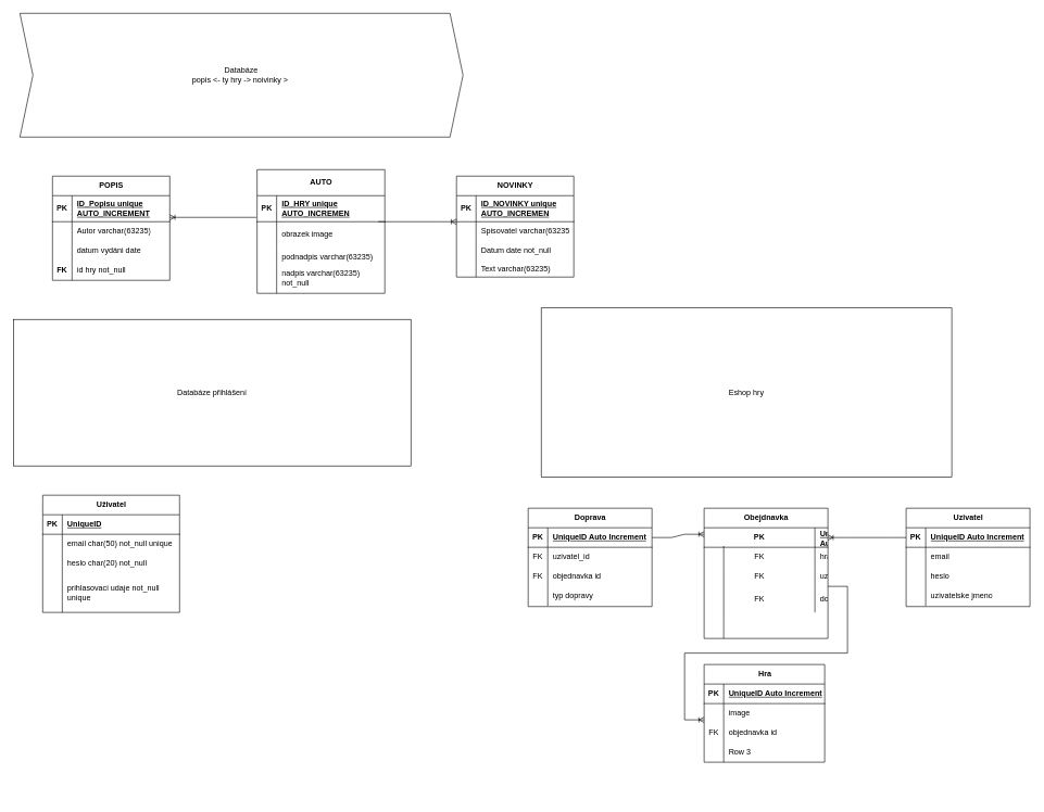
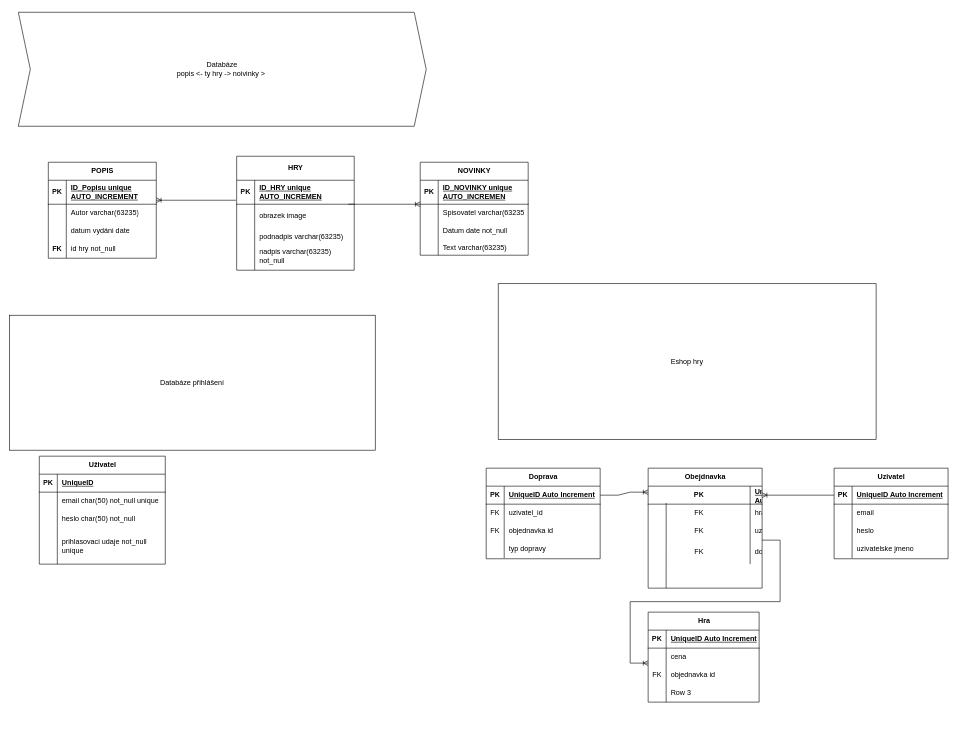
- <mxCell id="2" value="AUTO" style="shape=table;startSize=40;container=1;collapsible=1;childLayout=tableLayout;fixedRows=1;rowLines=0;fontStyle=1;align=center;resizeLast=1;html=1;" parent="1" vertex="1"><mxGeometry x="394" y="260" width="196" height="190" as="geometry" /></mxCell>
+ <mxCell id="2" value="HRY" style="shape=table;startSize=40;container=1;collapsible=1;childLayout=tableLayout;fixedRows=1;rowLines=0;fontStyle=1;align=center;resizeLast=1;html=1;" parent="1" vertex="1"><mxGeometry x="394" y="260" width="196" height="190" as="geometry" /></mxCell>
- <mxCell id="30" value="Databáze přihlášení" style="rounded=0;whiteSpace=wrap;html=1;" parent="1" vertex="1"><mxGeometry x="20" y="490" width="610" height="225" as="geometry" /></mxCell>
+ <mxCell id="30" value="Databáze přihlášení" style="rounded=0;whiteSpace=wrap;html=1;" parent="1" vertex="1"><mxGeometry x="15" y="525" width="610" height="225" as="geometry" /></mxCell>
- <mxCell id="40" value="heslo char(20) not_null" style="shape=partialRectangle;connectable=0;fillColor=none;top=0;left=0;bottom=0;right=0;align=left;spacingLeft=6;overflow=hidden;whiteSpace=wrap;html=1;" parent="38" vertex="1"><mxGeometry x="30" width="180" height="30" as="geometry"><mxRectangle width="180" height="30" as="alternateBounds" /></mxGeometry></mxCell>
+ <mxCell id="40" value="heslo char(50) not_null" style="shape=partialRectangle;connectable=0;fillColor=none;top=0;left=0;bottom=0;right=0;align=left;spacingLeft=6;overflow=hidden;whiteSpace=wrap;html=1;" parent="38" vertex="1"><mxGeometry x="30" width="180" height="30" as="geometry"><mxRectangle width="180" height="30" as="alternateBounds" /></mxGeometry></mxCell>
- <mxCell id="106" value="image" style="shape=partialRectangle;connectable=0;fillColor=none;top=0;left=0;bottom=0;right=0;align=left;spacingLeft=6;overflow=hidden;whiteSpace=wrap;html=1;" parent="104" vertex="1"><mxGeometry x="30" width="155" height="30" as="geometry"><mxRectangle width="155" height="30" as="alternateBounds" /></mxGeometry></mxCell>
+ <mxCell id="106" value="cena" style="shape=partialRectangle;connectable=0;fillColor=none;top=0;left=0;bottom=0;right=0;align=left;spacingLeft=6;overflow=hidden;whiteSpace=wrap;html=1;" parent="104" vertex="1"><mxGeometry x="30" width="155" height="30" as="geometry"><mxRectangle width="155" height="30" as="alternateBounds" /></mxGeometry></mxCell>
